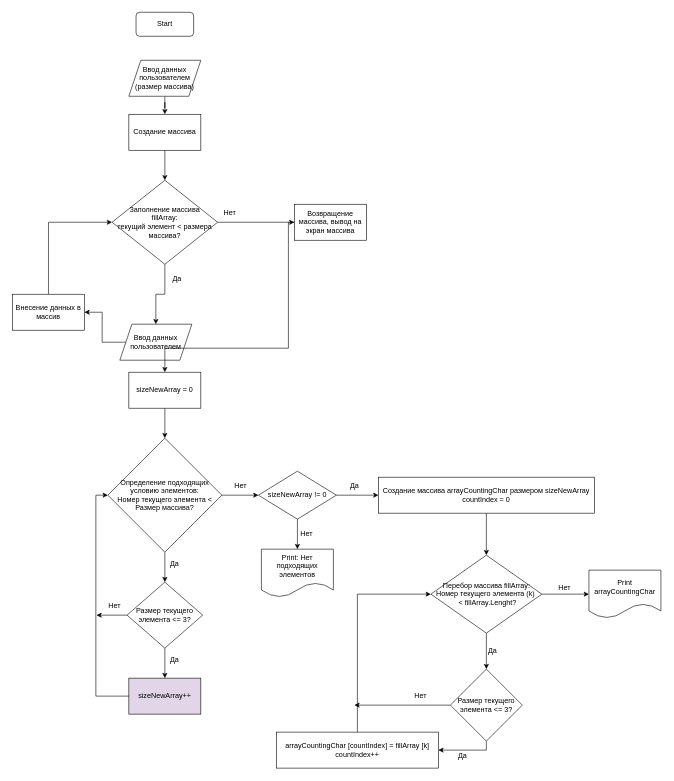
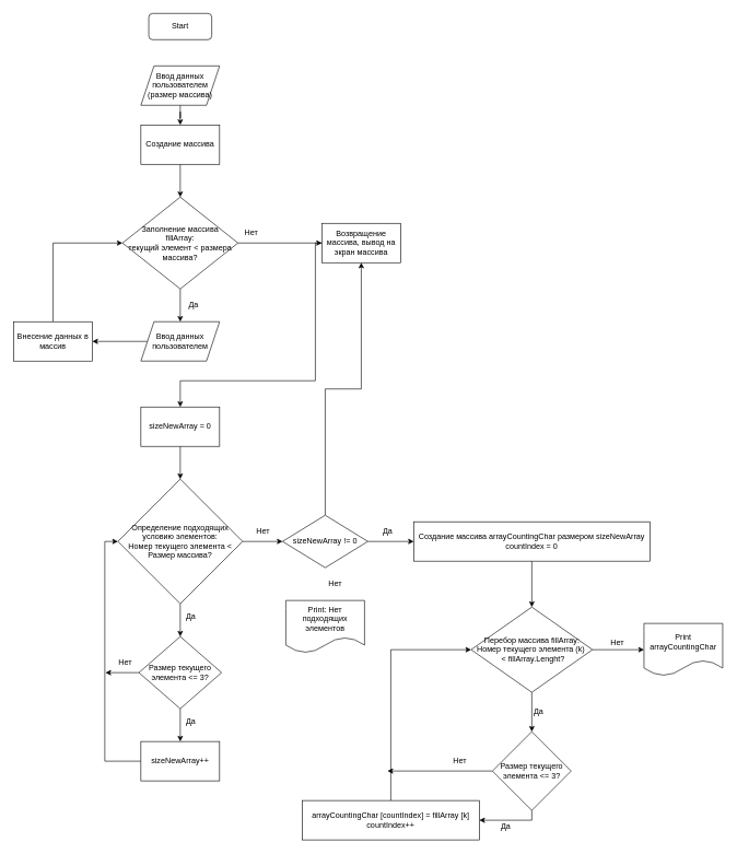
- <mxCell id="11" value="Ввод данных пользователем" style="shape=parallelogram;perimeter=parallelogramPerimeter;whiteSpace=wrap;html=1;fixedSize=1;" vertex="1" parent="1"><mxGeometry x="199" y="540" width="120" height="60" as="geometry" /></mxCell>
+ <mxCell id="11" value="Ввод данных пользователем" style="shape=parallelogram;perimeter=parallelogramPerimeter;whiteSpace=wrap;html=1;fixedSize=1;" vertex="1" parent="1"><mxGeometry x="214" y="490" width="120" height="60" as="geometry" /></mxCell>
- <mxCell id="31" style="edgeStyle=orthogonalEdgeStyle;rounded=0;orthogonalLoop=1;jettySize=auto;html=1;entryX=0.5;entryY=0;entryDx=0;entryDy=0;" edge="1" parent="1" source="33" target="35"><mxGeometry relative="1" as="geometry" /></mxCell>
+ <mxCell id="31" style="edgeStyle=orthogonalEdgeStyle;rounded=0;orthogonalLoop=1;jettySize=auto;html=1;" edge="1" parent="1" source="33" target="16"><mxGeometry relative="1" as="geometry" /></mxCell>
- <mxCell id="28" value="sizeNewArray++" style="rounded=0;whiteSpace=wrap;html=1;fillColor=#e1d5e7;" vertex="1" parent="1"><mxGeometry x="214" y="1130" width="120" height="60" as="geometry" /></mxCell>
+ <mxCell id="28" value="sizeNewArray++" style="rounded=0;whiteSpace=wrap;html=1;" vertex="1" parent="1"><mxGeometry x="214" y="1130" width="120" height="60" as="geometry" /></mxCell>
